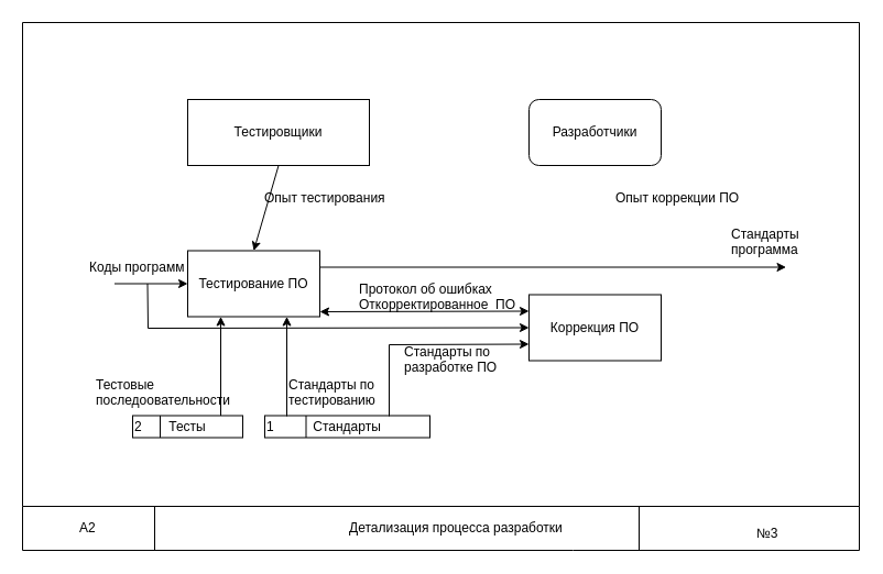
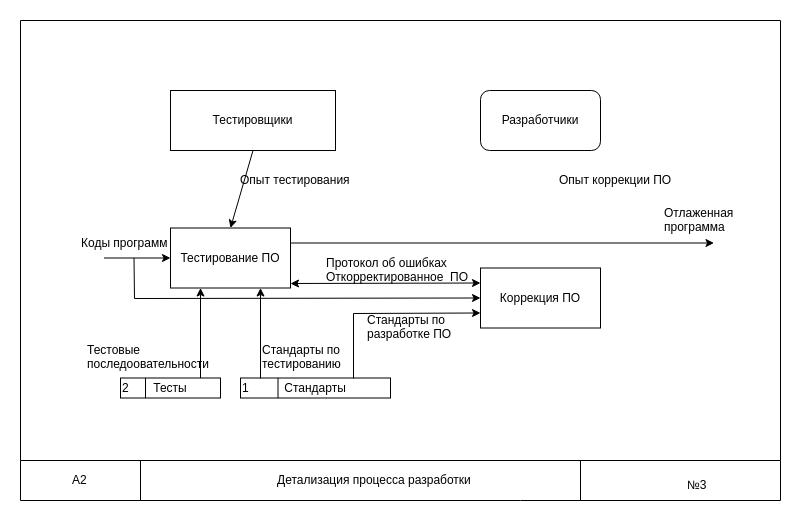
- <mxCell id="22" value="Стандарты&lt;br&gt;программа" style="text;html=1;resizable=0;points=[];autosize=1;align=left;verticalAlign=top;spacingTop=-4;" vertex="1" parent="1"><mxGeometry x="661.5" y="202.5" width="80" height="30" as="geometry" /></mxCell>
+ <mxCell id="22" value="Отлаженная&lt;br&gt;программа" style="text;html=1;resizable=0;points=[];autosize=1;align=left;verticalAlign=top;spacingTop=-4;" vertex="1" parent="1"><mxGeometry x="661.5" y="202.5" width="80" height="30" as="geometry" /></mxCell>
- <mxCell id="10" value="Детализация процесса разработки" style="text;html=1;resizable=0;points=[];autosize=1;align=left;verticalAlign=top;spacingTop=-4;" vertex="1" parent="1"><mxGeometry x="315" y="470" width="190" height="20" as="geometry" /></mxCell>
+ <mxCell id="10" value="Детализация процесса разработки" style="text;html=1;resizable=0;points=[];autosize=1;align=left;verticalAlign=top;spacingTop=-4;" vertex="1" parent="1"><mxGeometry x="275" y="470" width="190" height="20" as="geometry" /></mxCell>
